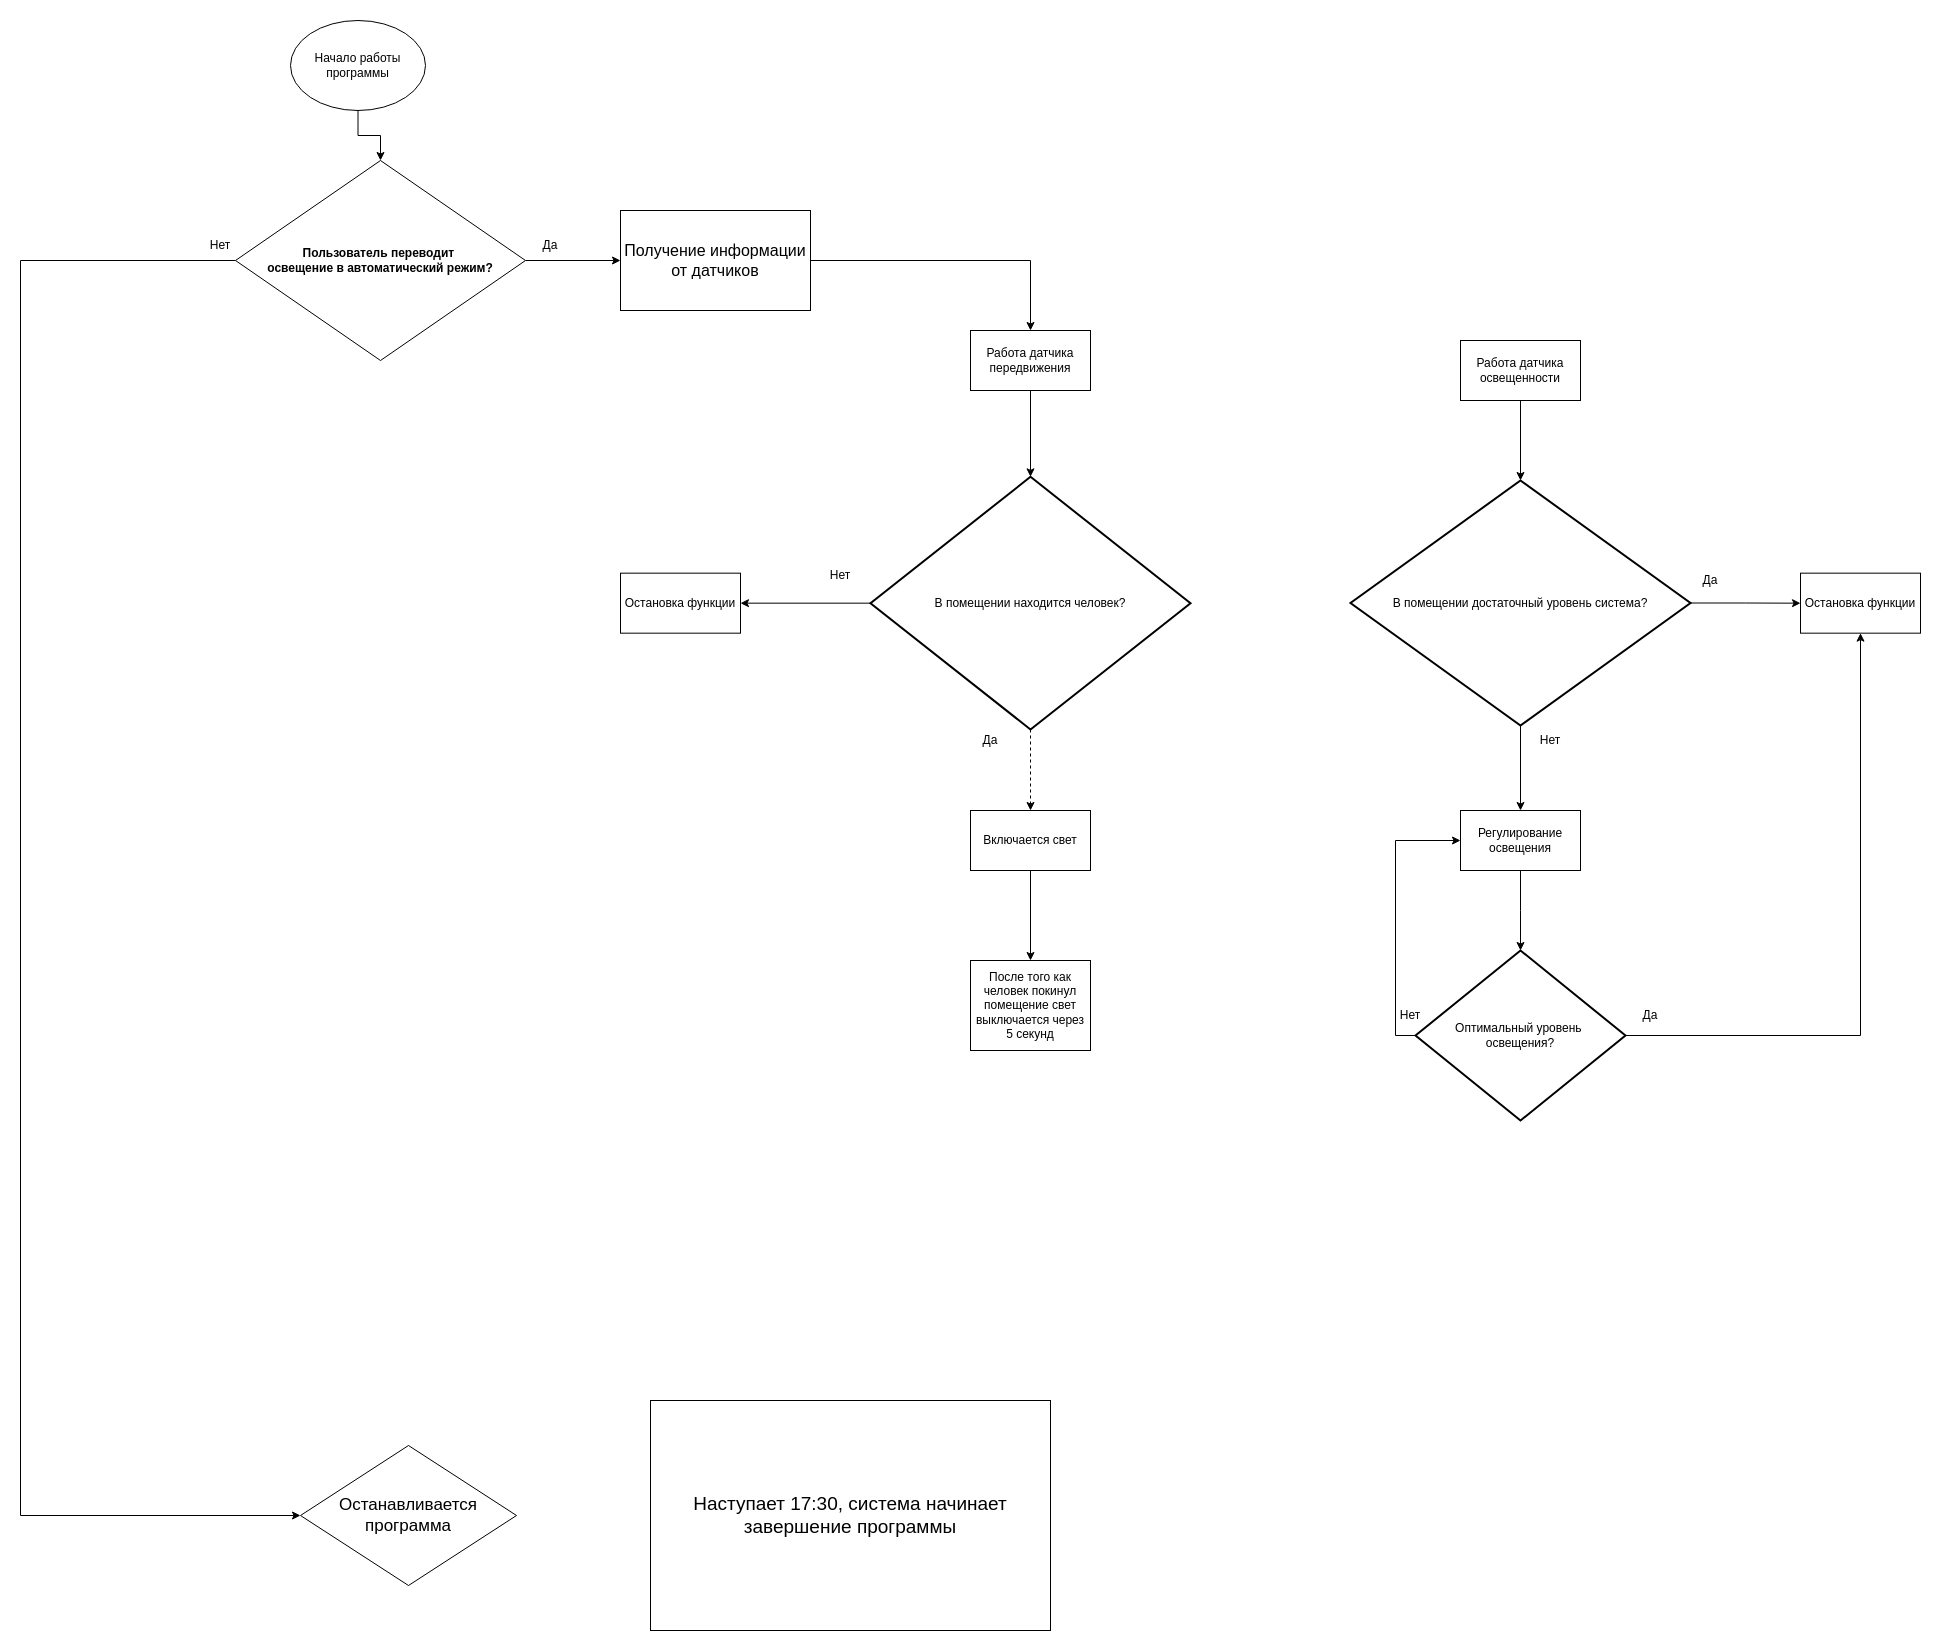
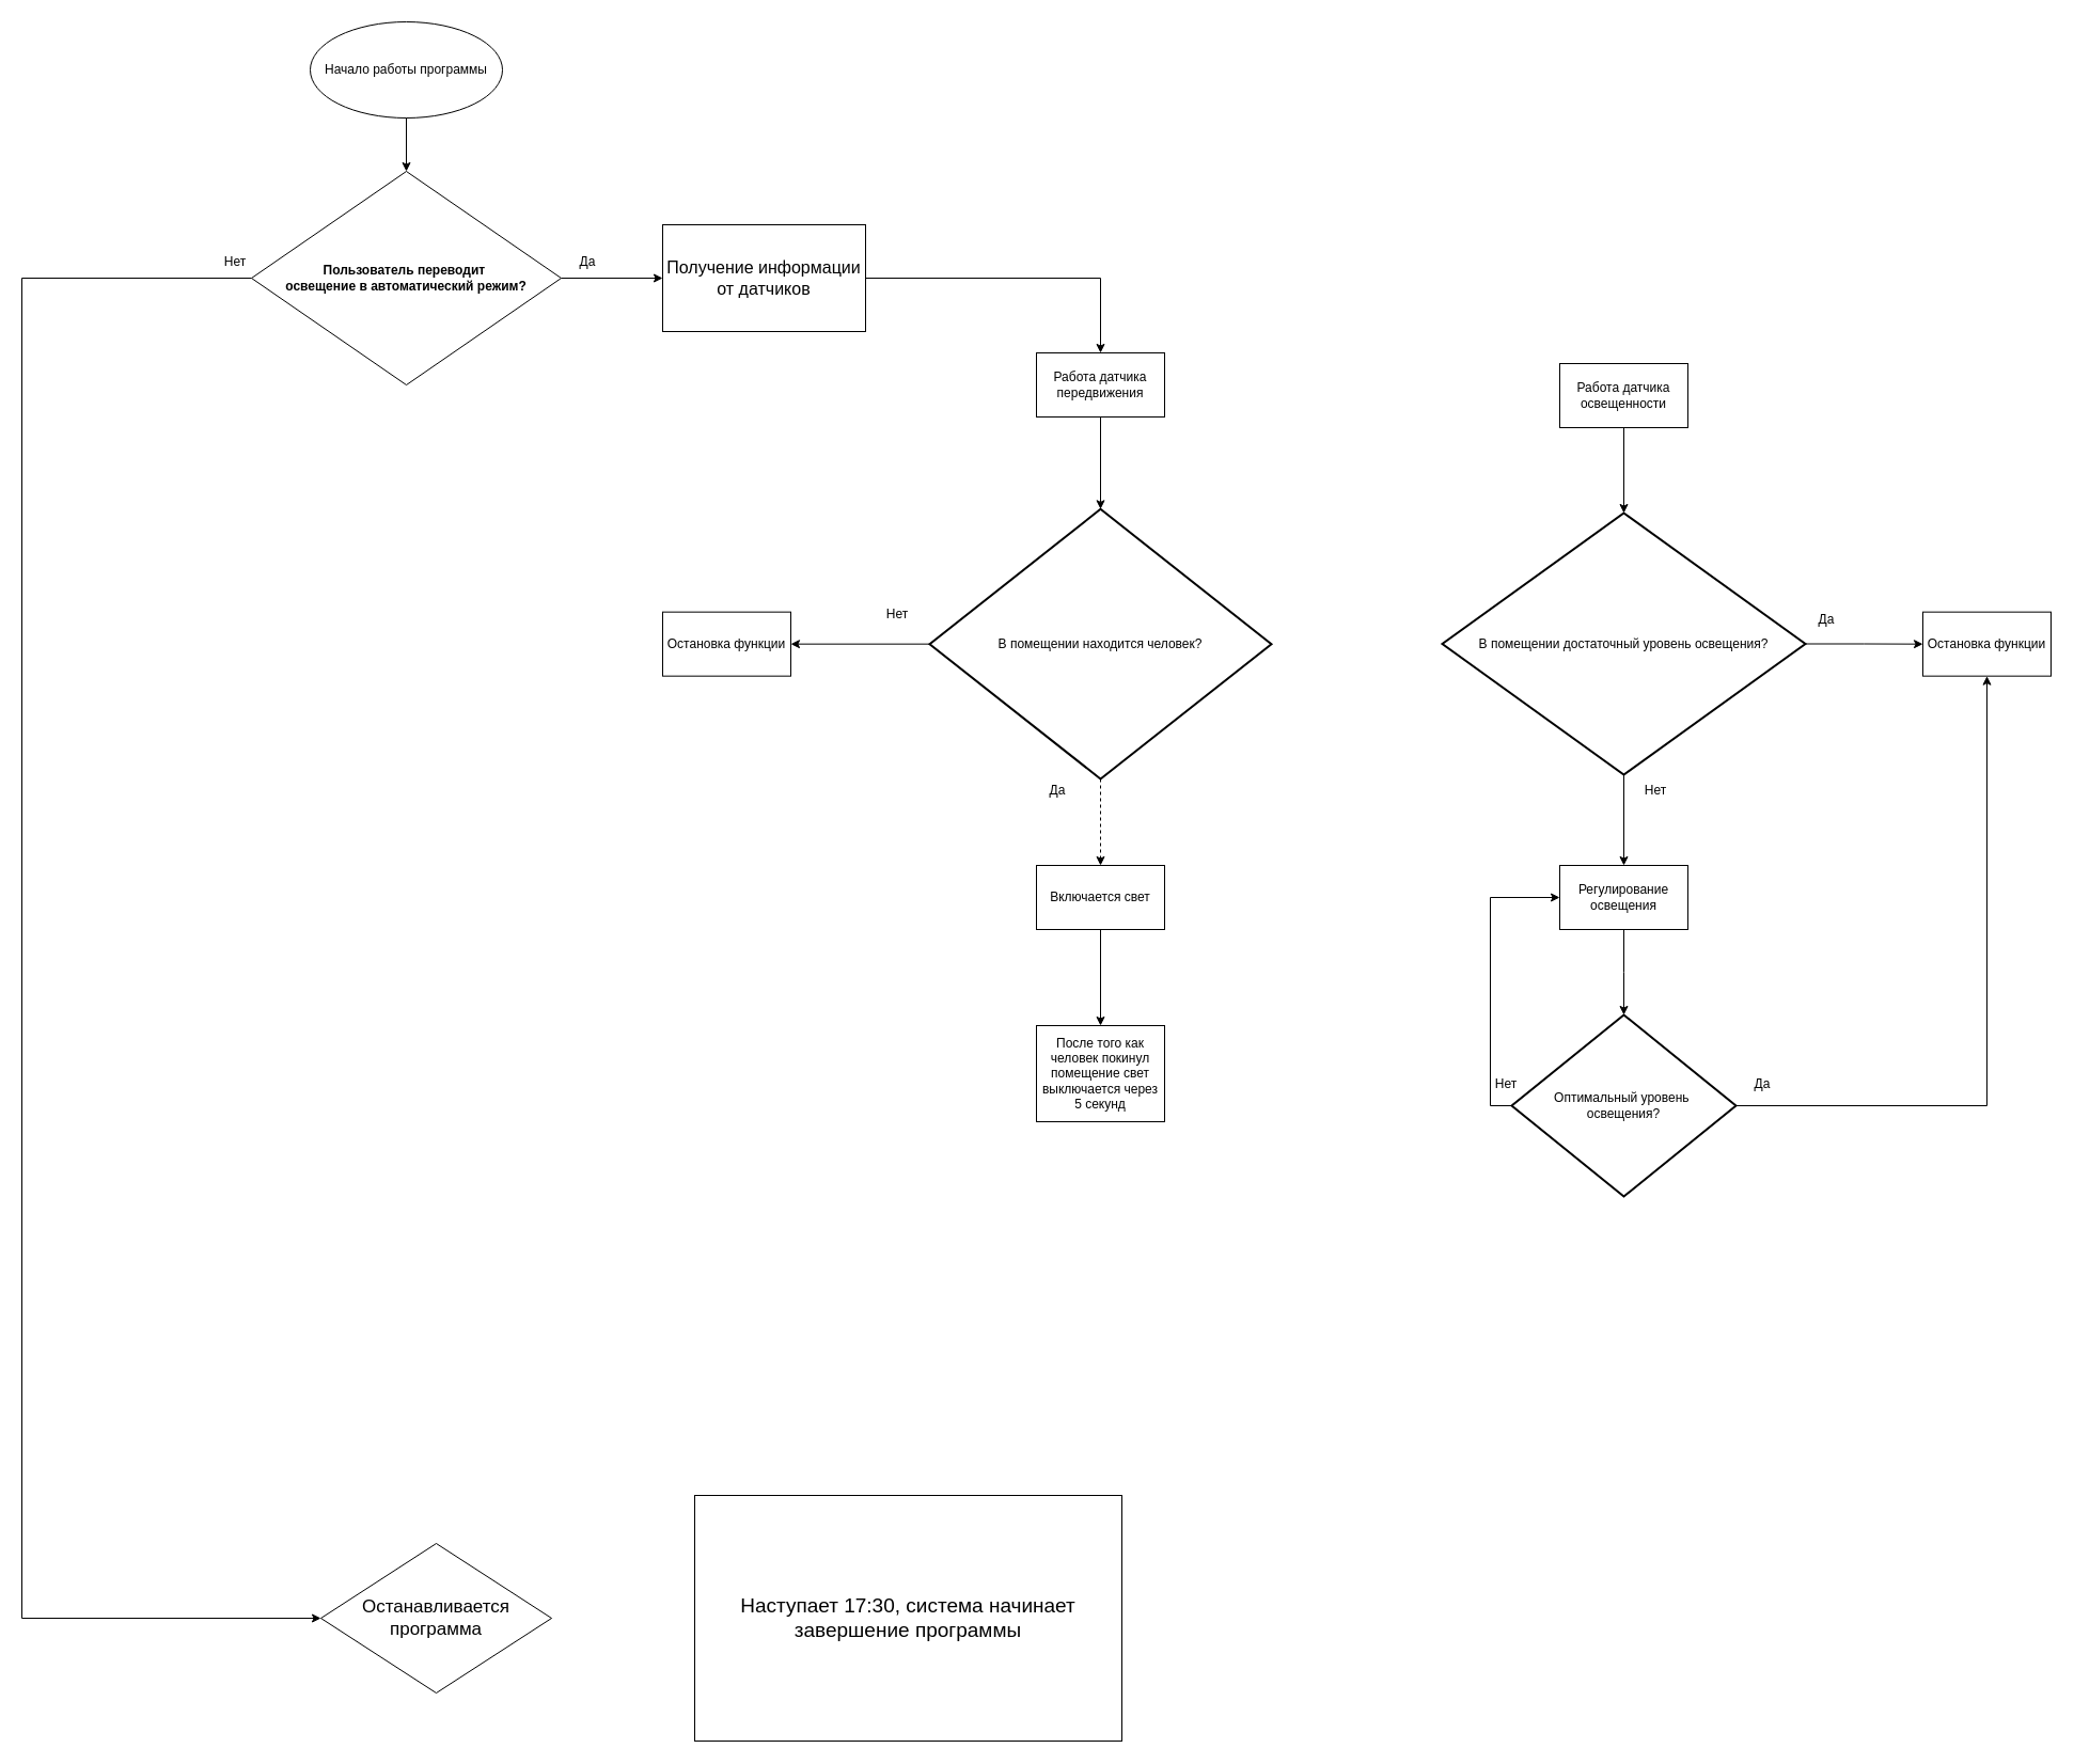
- <mxCell id="2" value="Начало работы программы" style="ellipse;whiteSpace=wrap;html=1;" vertex="1" parent="1"><mxGeometry x="290" y="20" width="135" height="90" as="geometry" /></mxCell>
+ <mxCell id="2" value="Начало работы программы" style="ellipse;whiteSpace=wrap;html=1;" vertex="1" parent="1"><mxGeometry x="290" y="20" width="180" height="90" as="geometry" /></mxCell>
- <mxCell id="14" value="В помещении достаточный уровень система?" style="strokeWidth=2;html=1;shape=mxgraph.flowchart.decision;whiteSpace=wrap;" vertex="1" parent="1"><mxGeometry x="1350" y="480" width="340" height="245" as="geometry" /></mxCell>
+ <mxCell id="14" value="В помещении достаточный уровень освещения?" style="strokeWidth=2;html=1;shape=mxgraph.flowchart.decision;whiteSpace=wrap;" vertex="1" parent="1"><mxGeometry x="1350" y="480" width="340" height="245" as="geometry" /></mxCell>
